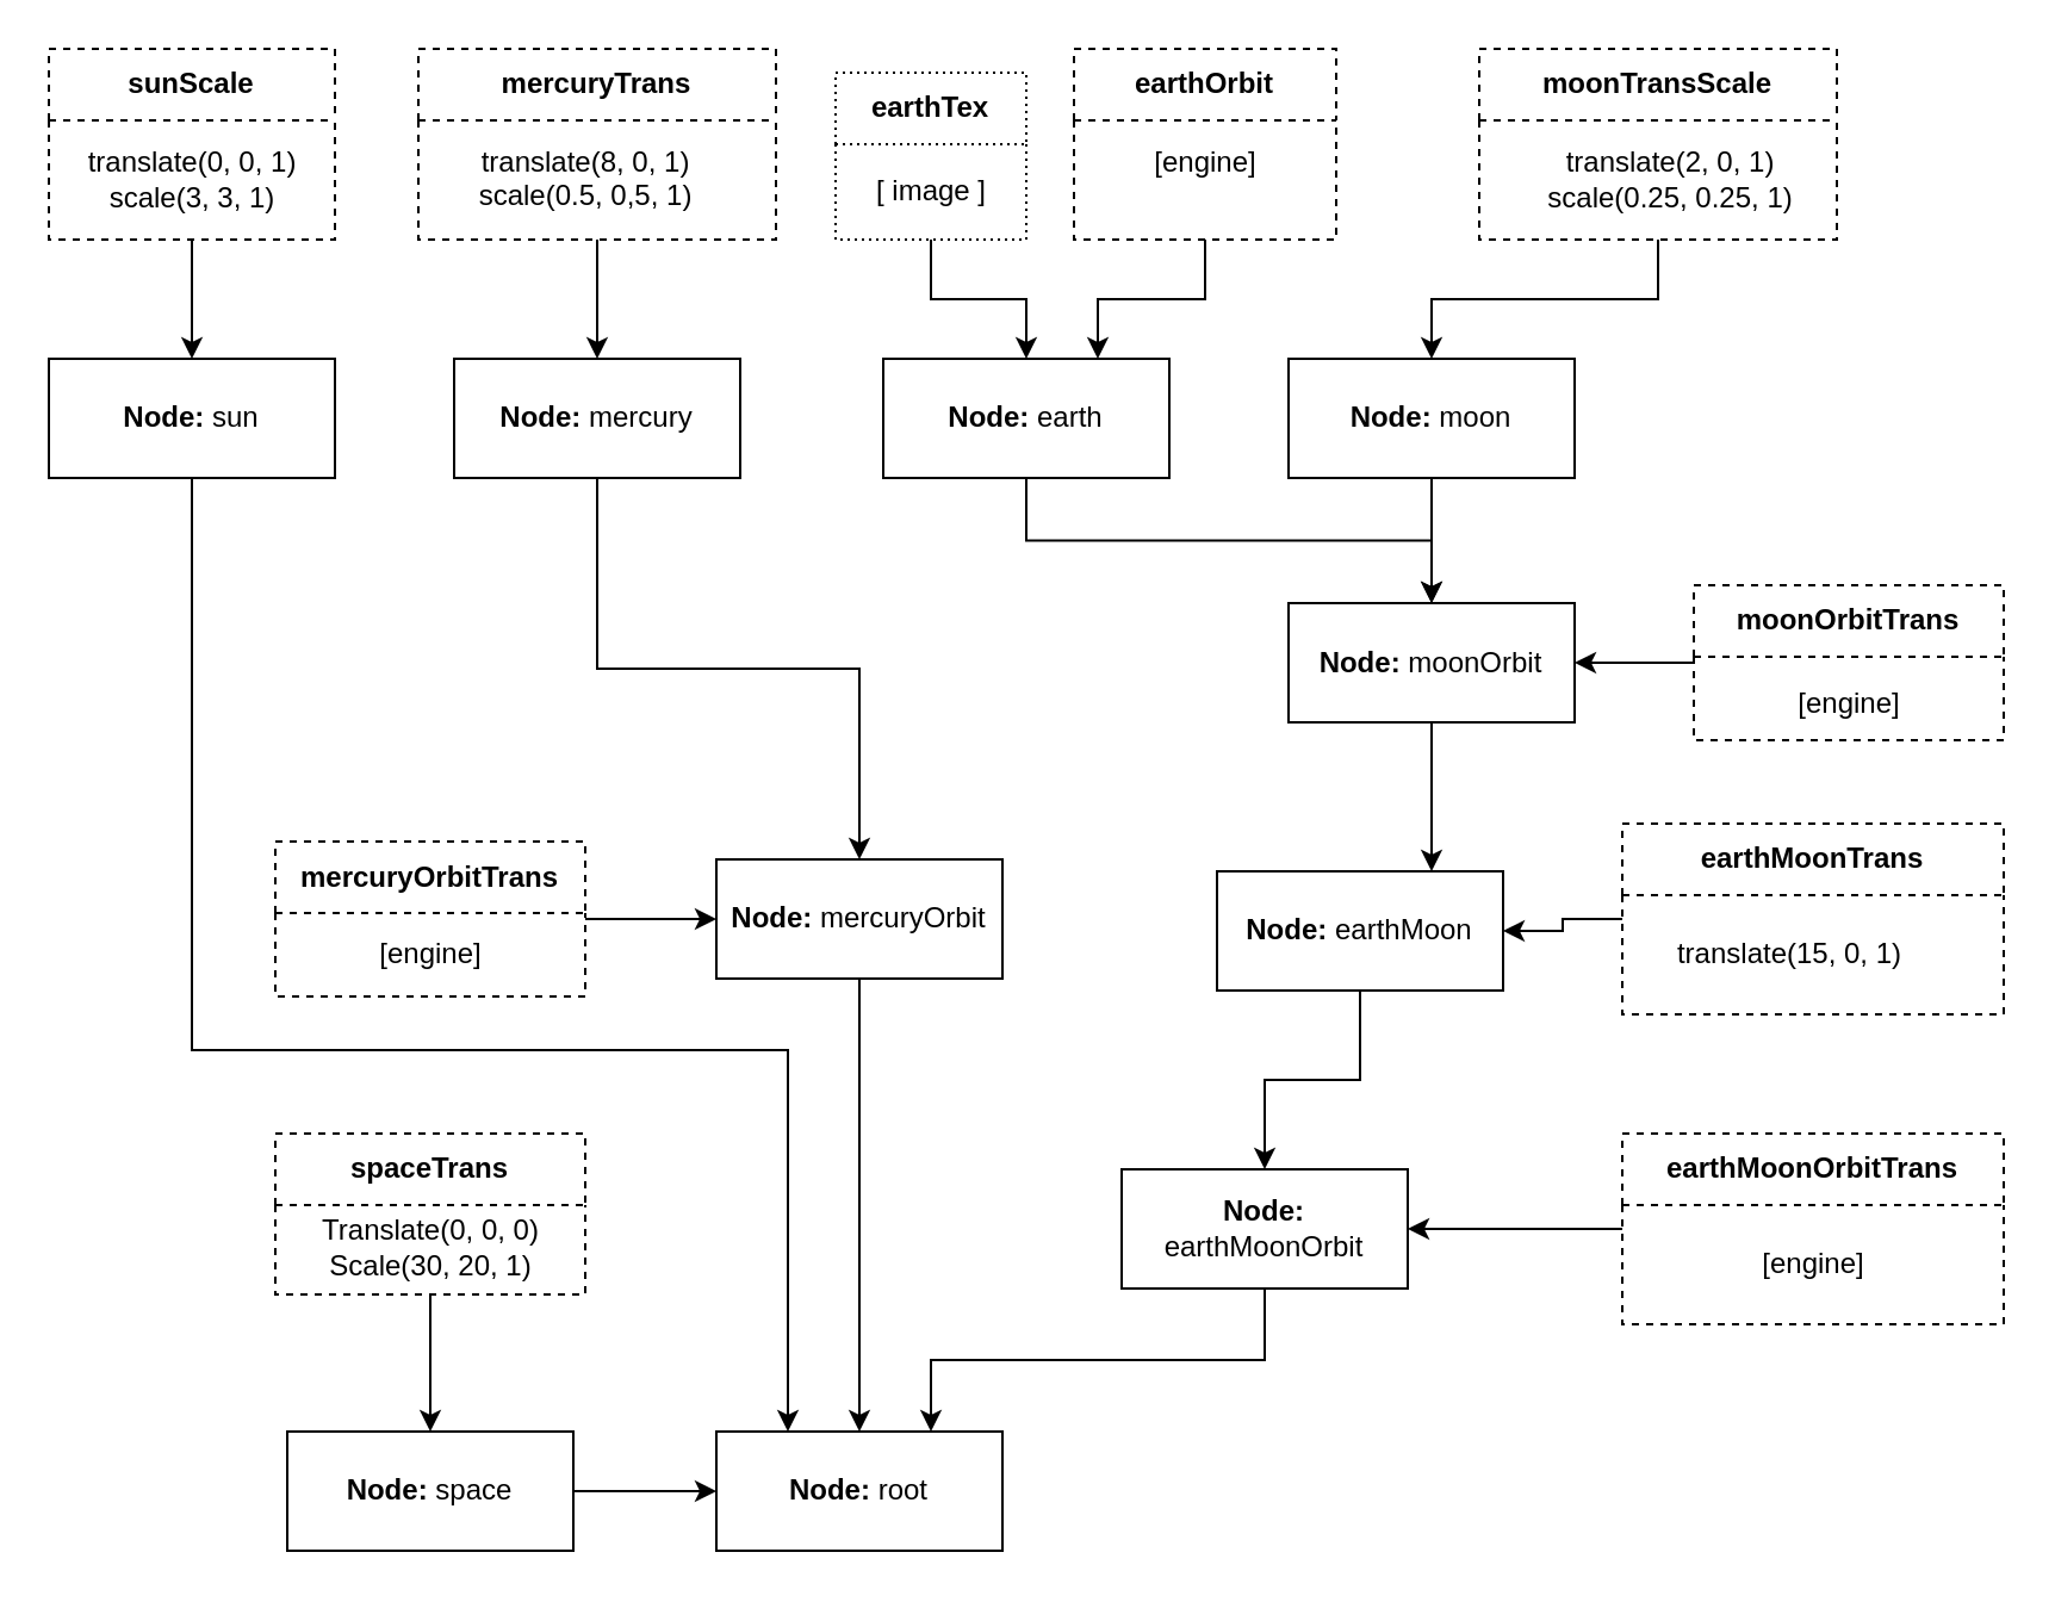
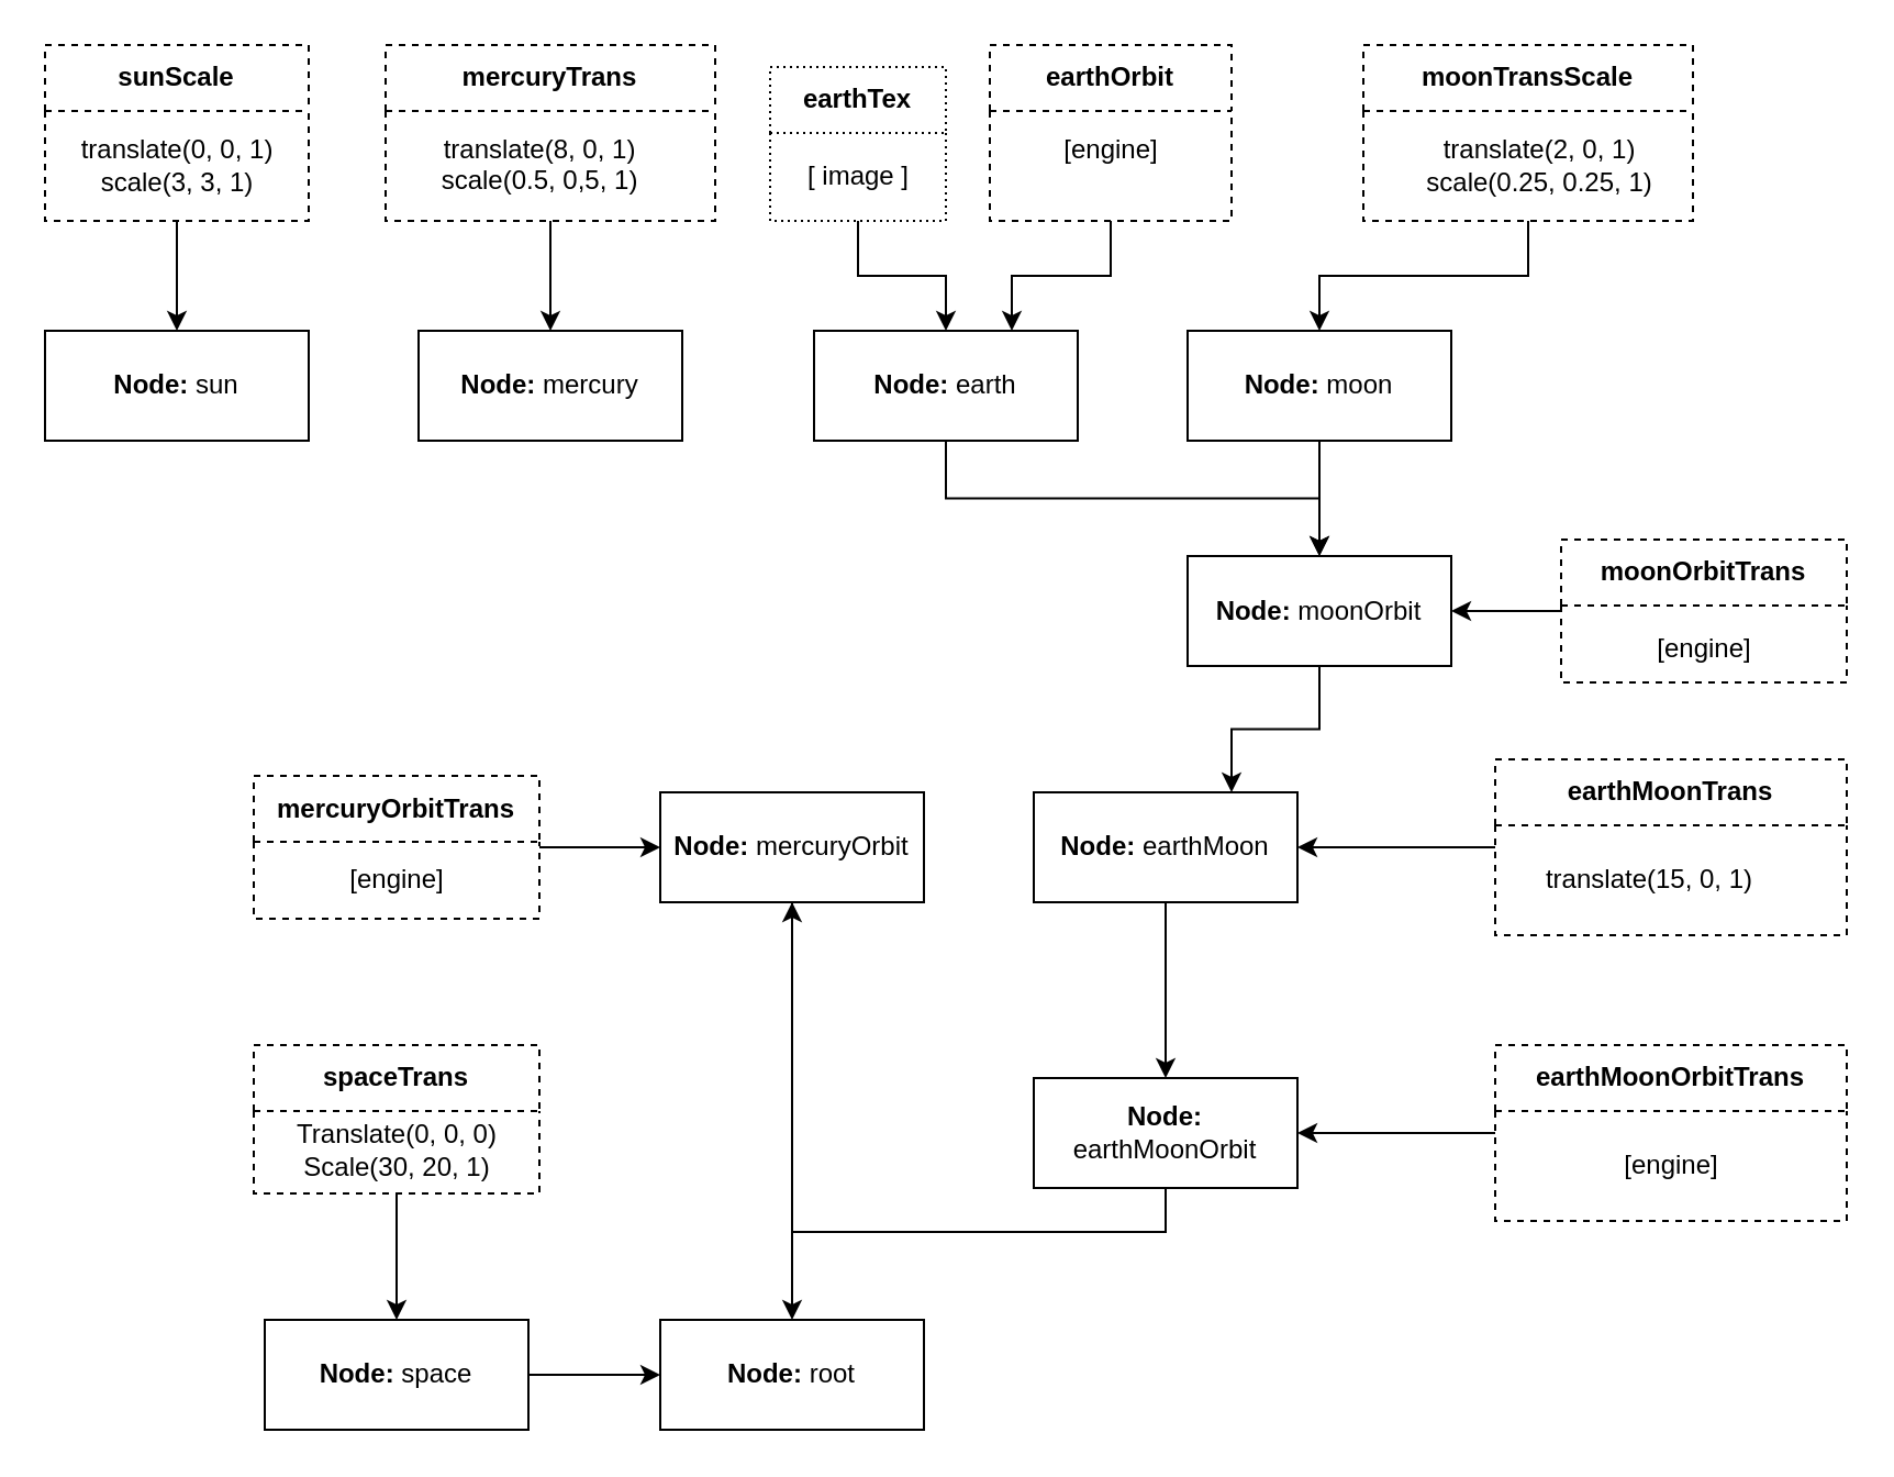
- <mxCell id="15" style="edgeStyle=orthogonalEdgeStyle;rounded=0;orthogonalLoop=1;jettySize=auto;html=1;exitX=0.5;exitY=1;exitDx=0;exitDy=0;entryX=0.5;entryY=0;entryDx=0;entryDy=0;" parent="1" source="16" target="18" edge="1"><mxGeometry relative="1" as="geometry" /></mxCell>
- <mxCell id="6" value="&lt;div&gt;&lt;b&gt;Node:&lt;/b&gt; earthMoon&lt;/div&gt;" style="rounded=0;whiteSpace=wrap;html=1;" parent="1" vertex="1"><mxGeometry x="510" y="365" width="120" height="50" as="geometry" /></mxCell>
+ <mxCell id="6" value="&lt;div&gt;&lt;b&gt;Node:&lt;/b&gt; earthMoon&lt;/div&gt;" style="rounded=0;whiteSpace=wrap;html=1;" parent="1" vertex="1"><mxGeometry x="470" y="360" width="120" height="50" as="geometry" /></mxCell>
- <mxCell id="13" style="edgeStyle=orthogonalEdgeStyle;rounded=0;orthogonalLoop=1;jettySize=auto;html=1;entryX=0.25;entryY=0;entryDx=0;entryDy=0;exitX=0.5;exitY=1;exitDx=0;exitDy=0;" parent="1" source="14" target="4" edge="1"><mxGeometry relative="1" as="geometry"><Array as="points"><mxPoint x="80" y="440" /><mxPoint x="330" y="440" /></Array></mxGeometry></mxCell>
- <mxCell id="2" style="edgeStyle=orthogonalEdgeStyle;rounded=0;orthogonalLoop=1;jettySize=auto;html=1;exitX=0.5;exitY=1;exitDx=0;exitDy=0;entryX=0.75;entryY=0;entryDx=0;entryDy=0;" parent="1" source="3" target="4" edge="1"><mxGeometry relative="1" as="geometry" /></mxCell>
+ <mxCell id="2" style="edgeStyle=orthogonalEdgeStyle;rounded=0;orthogonalLoop=1;jettySize=auto;html=1;exitX=0.5;exitY=1;exitDx=0;exitDy=0;" parent="1" source="3" target="18" edge="1"><mxGeometry relative="1" as="geometry" /></mxCell>
